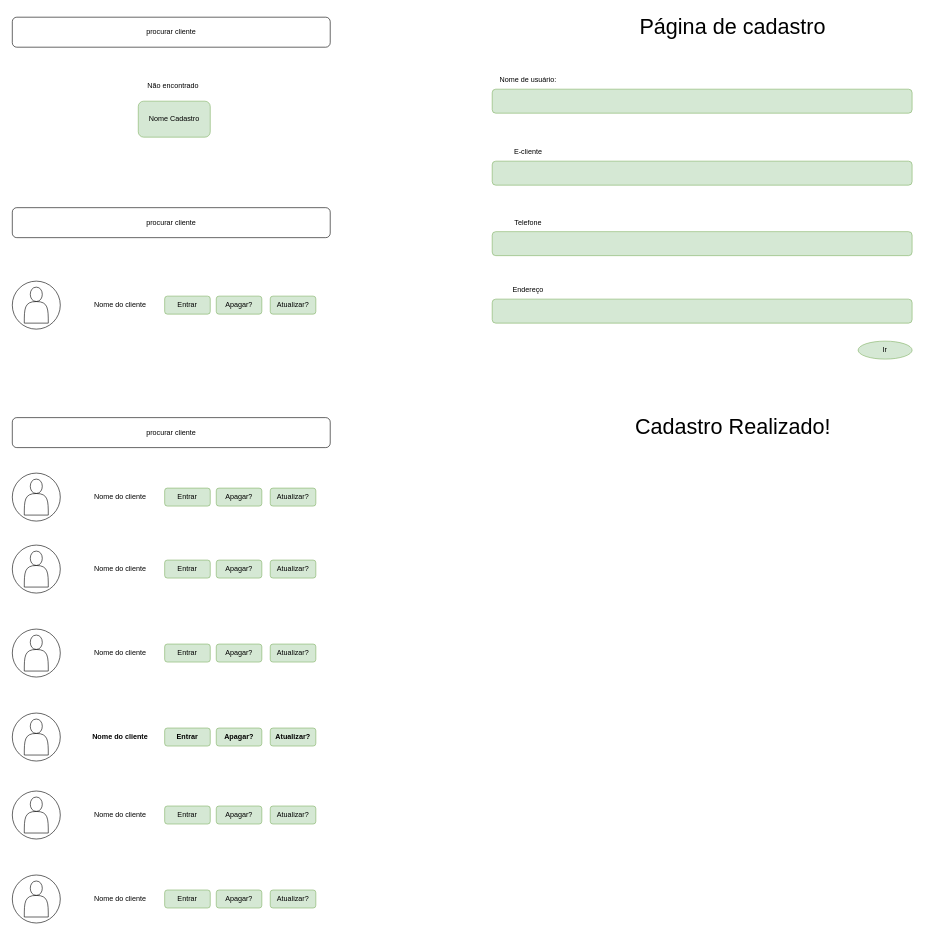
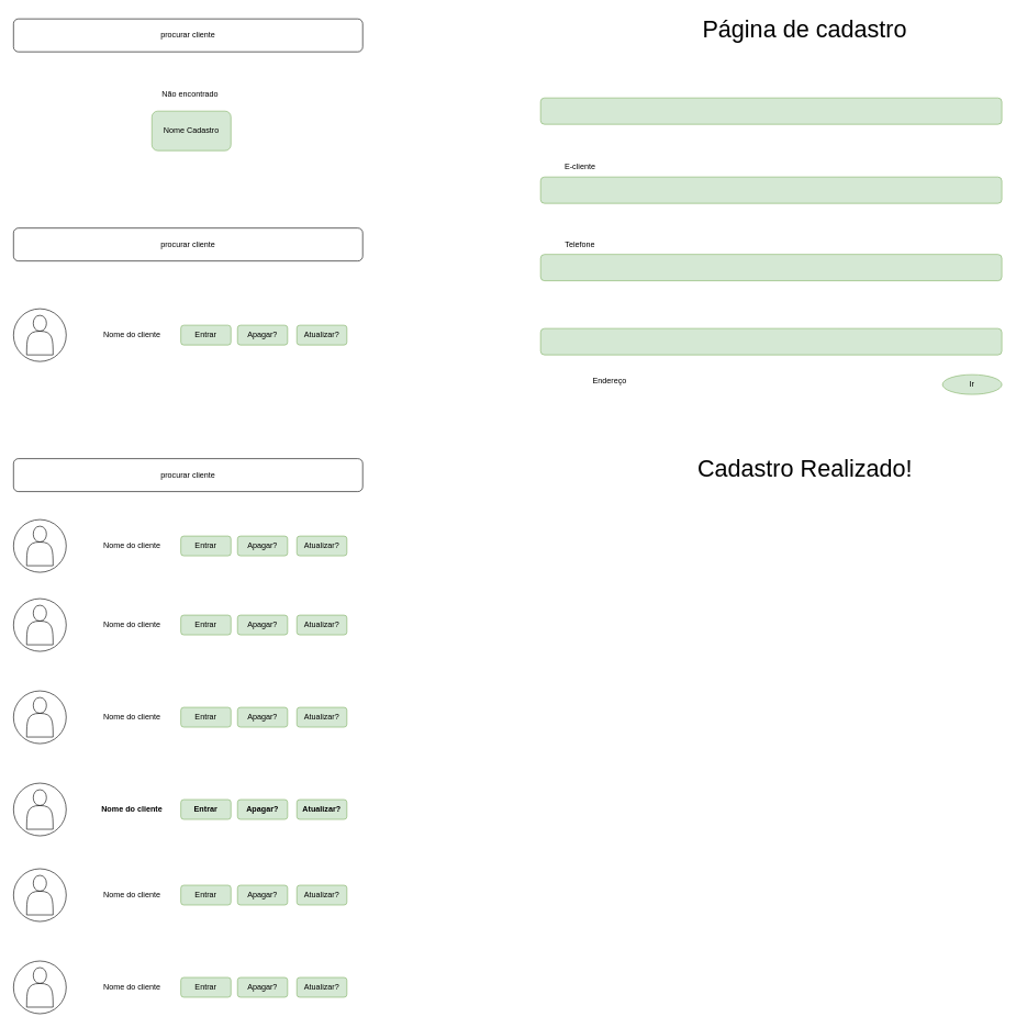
- <mxCell id="53" value="Nome de usuário:" style="text;html=1;align=center;verticalAlign=middle;whiteSpace=wrap;rounded=0;" parent="1" vertex="1"><mxGeometry x="820" y="118" width="120" height="30" as="geometry" /></mxCell>
- <mxCell id="59" value="Endereço" style="text;html=1;align=center;verticalAlign=middle;whiteSpace=wrap;rounded=0;" parent="1" vertex="1"><mxGeometry x="820" y="468" width="120" height="30" as="geometry" /></mxCell>
+ <mxCell id="59" value="Endereço" style="text;html=1;align=center;verticalAlign=middle;whiteSpace=wrap;rounded=0;" parent="1" vertex="1"><mxGeometry x="865" y="563" width="120" height="30" as="geometry" /></mxCell>
